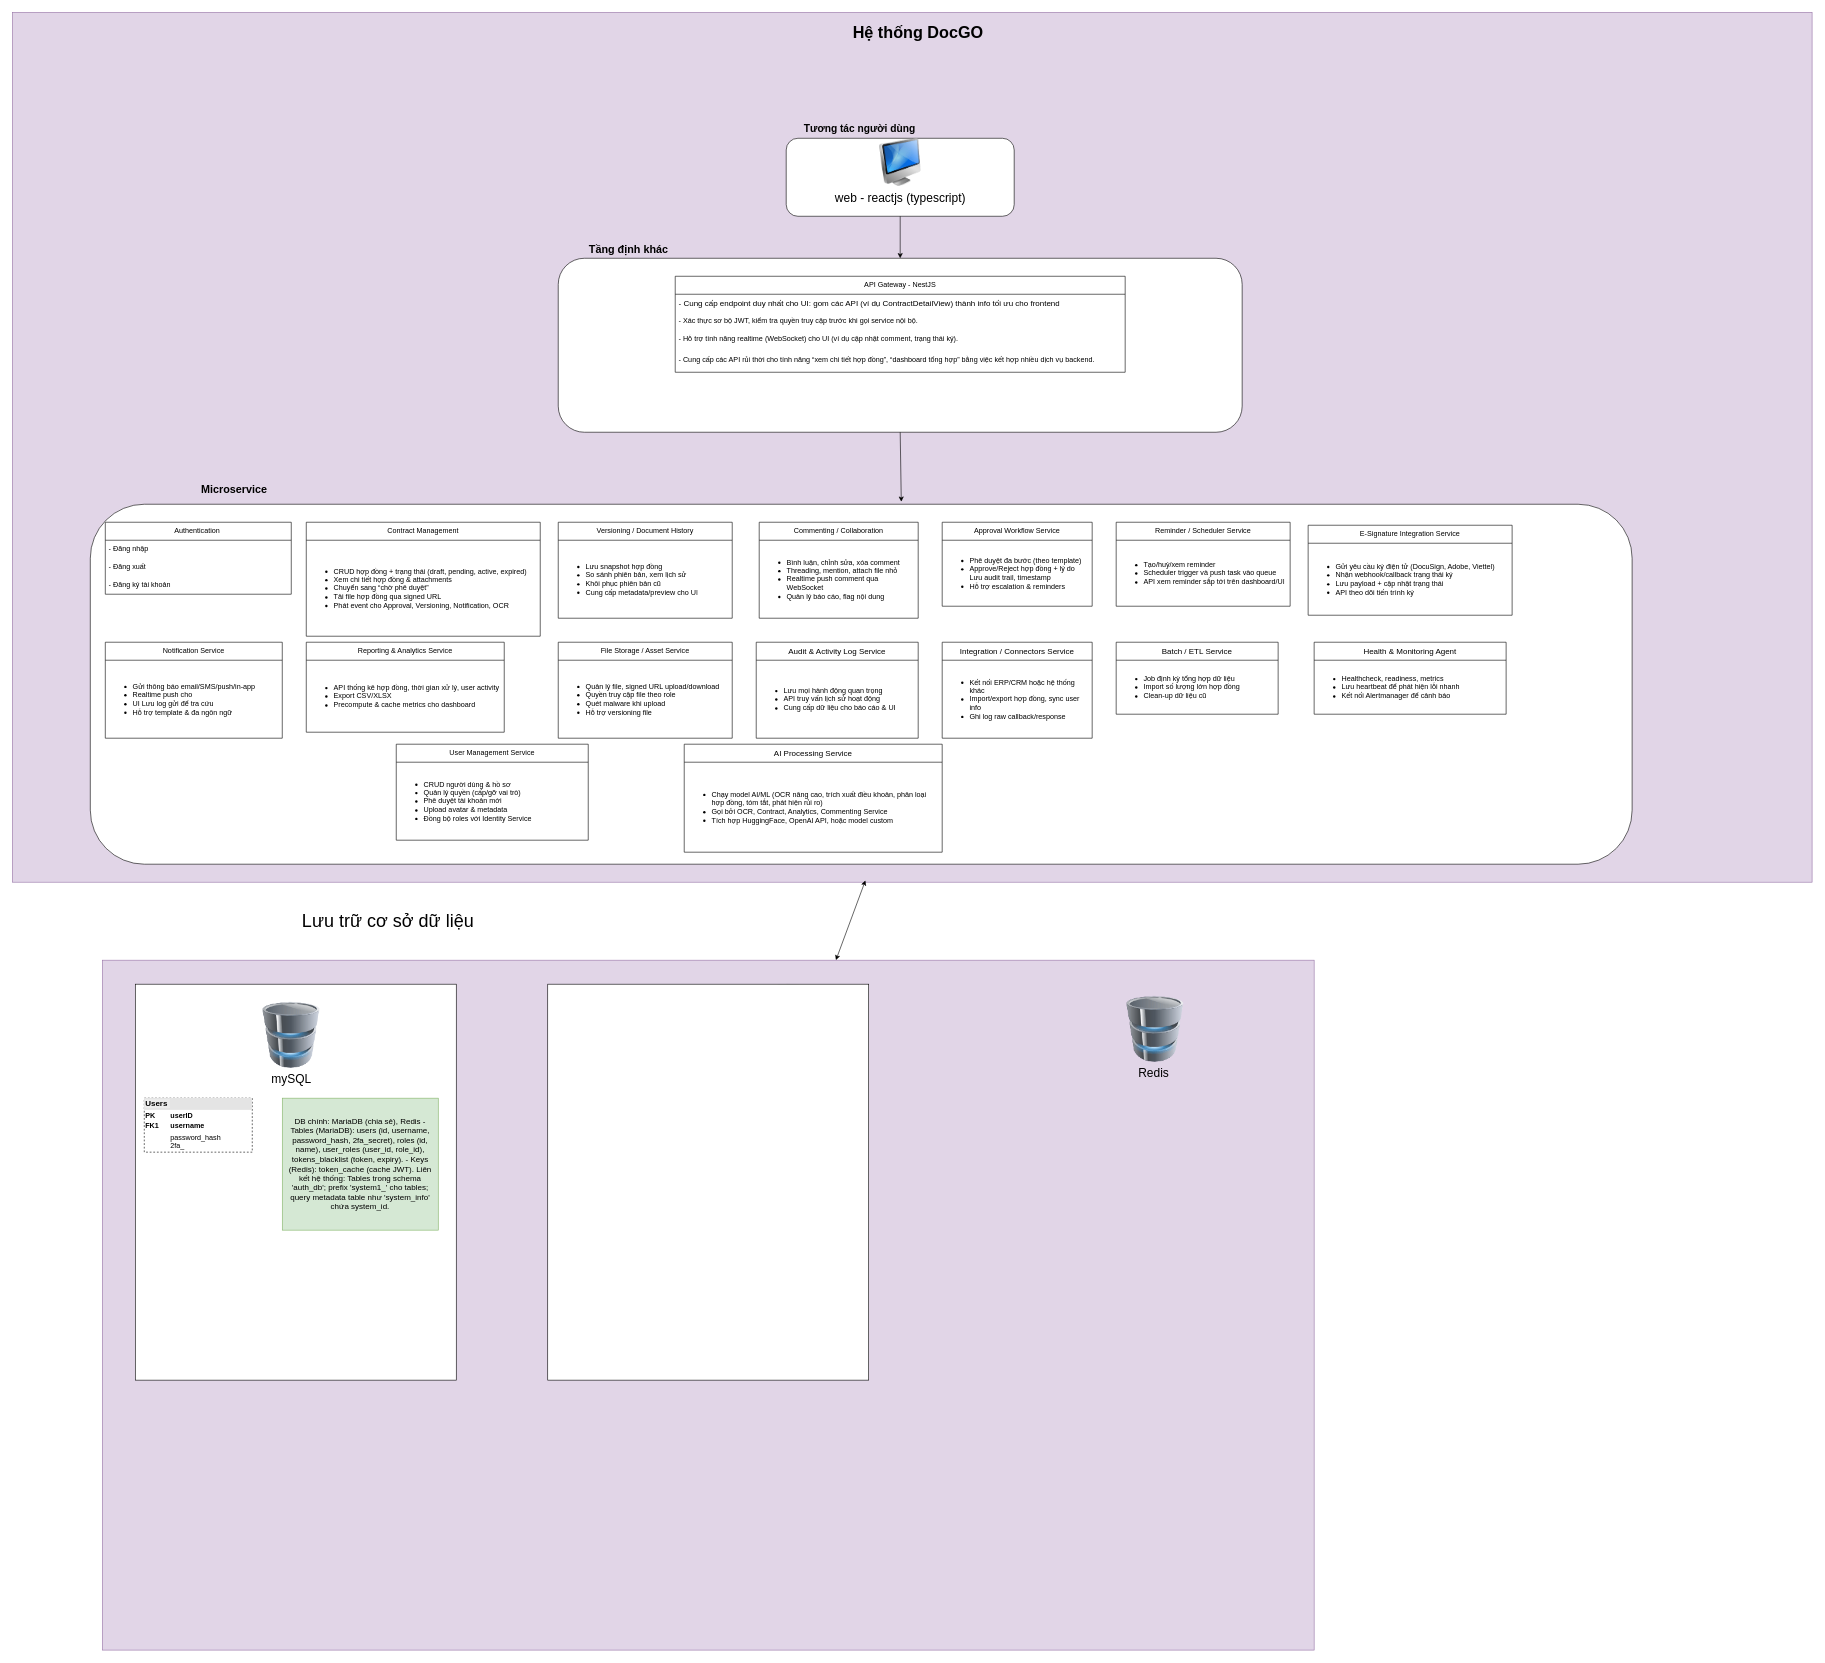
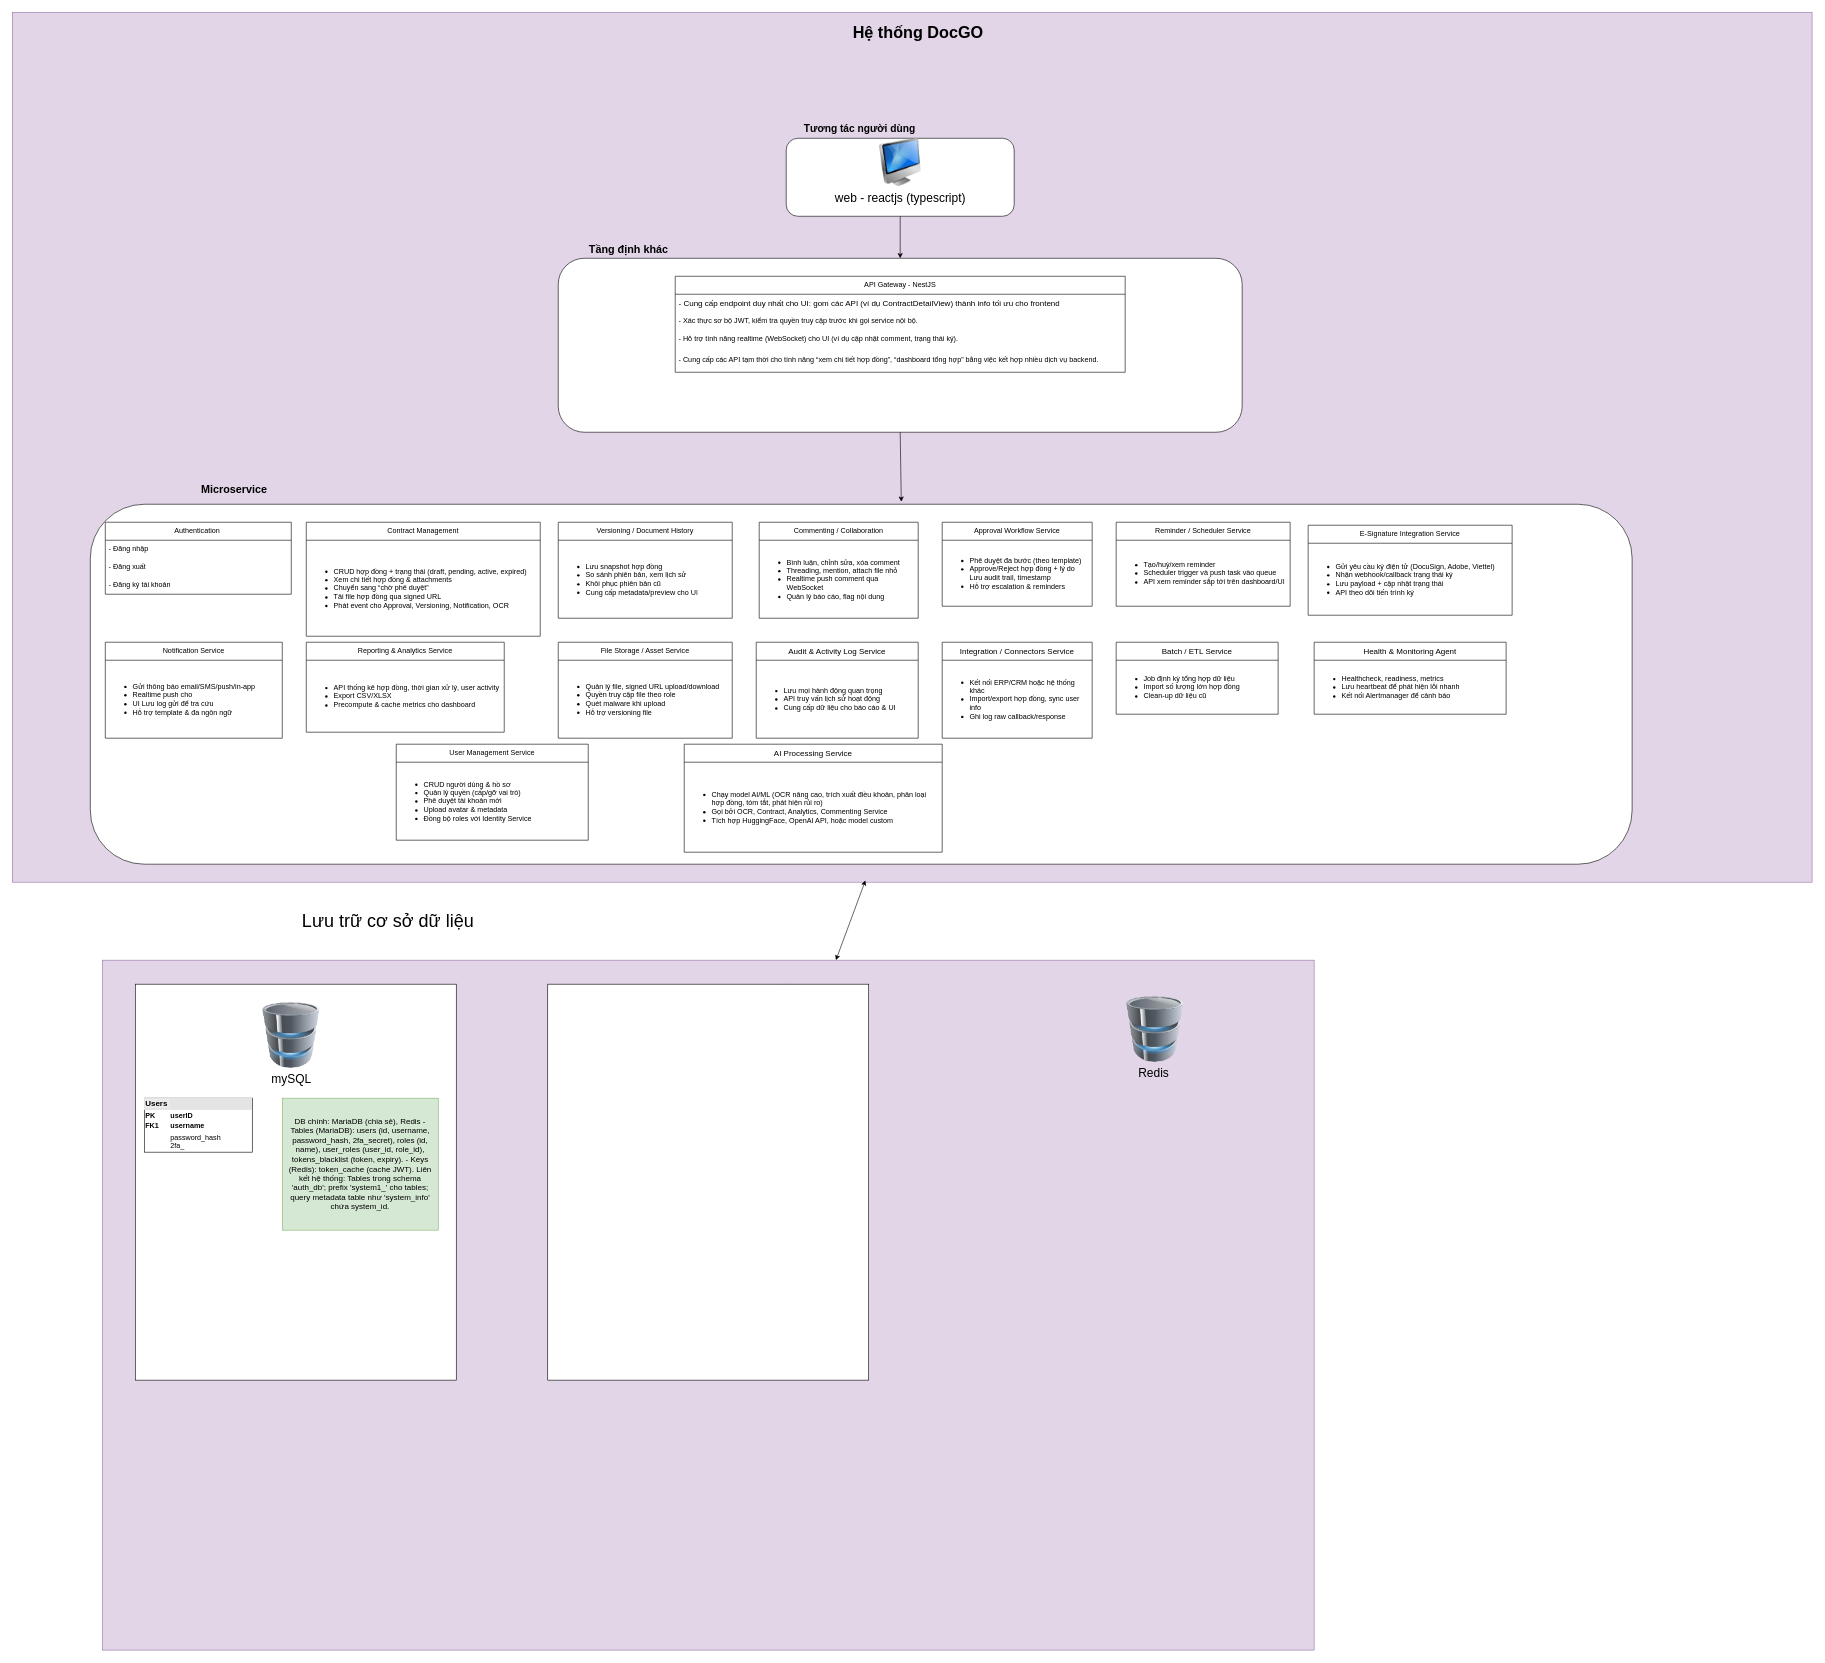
- <mxCell id="34" value="- Cung cấp các API rủi thời cho tính năng “xem chi tiết hợp đồng”, “dashboard tổng hợp” bằng việc kết hợp nhiều dịch vụ backend." style="text;strokeColor=none;fillColor=none;align=left;verticalAlign=middle;spacingLeft=4;spacingRight=4;overflow=hidden;points=[[0,0.5],[1,0.5]];portConstraint=eastwest;rotatable=0;whiteSpace=wrap;html=1;" parent="30" vertex="1"><mxGeometry y="120" width="750" height="40" as="geometry" /></mxCell>
+ <mxCell id="34" value="- Cung cấp các API tạm thời cho tính năng “xem chi tiết hợp đồng”, “dashboard tổng hợp” bằng việc kết hợp nhiều dịch vụ backend." style="text;strokeColor=none;fillColor=none;align=left;verticalAlign=middle;spacingLeft=4;spacingRight=4;overflow=hidden;points=[[0,0.5],[1,0.5]];portConstraint=eastwest;rotatable=0;whiteSpace=wrap;html=1;" parent="30" vertex="1"><mxGeometry y="120" width="750" height="40" as="geometry" /></mxCell>
- <mxCell id="54" value="&lt;div style=&quot;box-sizing: border-box; width: 100%; background: rgb(228, 228, 228); padding: 2px;&quot;&gt;&lt;span style=&quot;font-family: Arial; font-size: 13.333px; background-color: rgb(236, 236, 236);&quot;&gt;&lt;b&gt;Users&amp;nbsp;&lt;/b&gt;&lt;/span&gt;&lt;/div&gt;&lt;table style=&quot;width:100%;font-size:1em;&quot; cellpadding=&quot;2&quot; cellspacing=&quot;0&quot;&gt;&lt;tbody&gt;&lt;tr&gt;&lt;td&gt;&lt;b&gt;PK&lt;/b&gt;&lt;/td&gt;&lt;td&gt;&lt;b&gt;userID&lt;/b&gt;&lt;/td&gt;&lt;/tr&gt;&lt;tr&gt;&lt;td&gt;&lt;b&gt;FK1&lt;/b&gt;&lt;/td&gt;&lt;td&gt;&lt;b&gt;username&lt;/b&gt;&lt;/td&gt;&lt;/tr&gt;&lt;tr&gt;&lt;td&gt;&lt;/td&gt;&lt;td&gt;password_hash&lt;br&gt;2fa_&lt;/td&gt;&lt;/tr&gt;&lt;/tbody&gt;&lt;/table&gt;" style="verticalAlign=top;align=left;overflow=fill;html=1;whiteSpace=wrap;dashed=1;" parent="1" vertex="1"><mxGeometry x="240" y="1830" width="180" height="90" as="geometry" /></mxCell>
+ <mxCell id="54" value="&lt;div style=&quot;box-sizing: border-box; width: 100%; background: rgb(228, 228, 228); padding: 2px;&quot;&gt;&lt;span style=&quot;font-family: Arial; font-size: 13.333px; background-color: rgb(236, 236, 236);&quot;&gt;&lt;b&gt;Users&amp;nbsp;&lt;/b&gt;&lt;/span&gt;&lt;/div&gt;&lt;table style=&quot;width:100%;font-size:1em;&quot; cellpadding=&quot;2&quot; cellspacing=&quot;0&quot;&gt;&lt;tbody&gt;&lt;tr&gt;&lt;td&gt;&lt;b&gt;PK&lt;/b&gt;&lt;/td&gt;&lt;td&gt;&lt;b&gt;userID&lt;/b&gt;&lt;/td&gt;&lt;/tr&gt;&lt;tr&gt;&lt;td&gt;&lt;b&gt;FK1&lt;/b&gt;&lt;/td&gt;&lt;td&gt;&lt;b&gt;username&lt;/b&gt;&lt;/td&gt;&lt;/tr&gt;&lt;tr&gt;&lt;td&gt;&lt;/td&gt;&lt;td&gt;password_hash&lt;br&gt;2fa_&lt;/td&gt;&lt;/tr&gt;&lt;/tbody&gt;&lt;/table&gt;" style="verticalAlign=top;align=left;overflow=fill;html=1;whiteSpace=wrap;" parent="1" vertex="1"><mxGeometry x="240" y="1830" width="180" height="90" as="geometry" /></mxCell>
